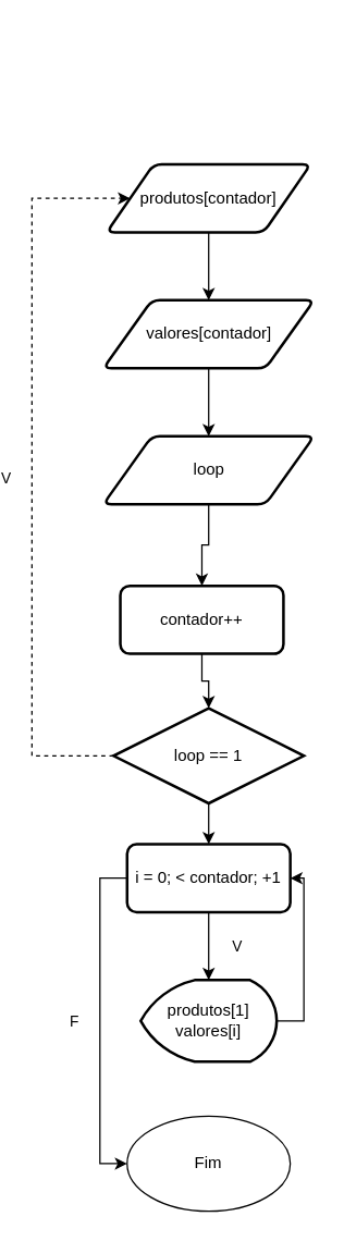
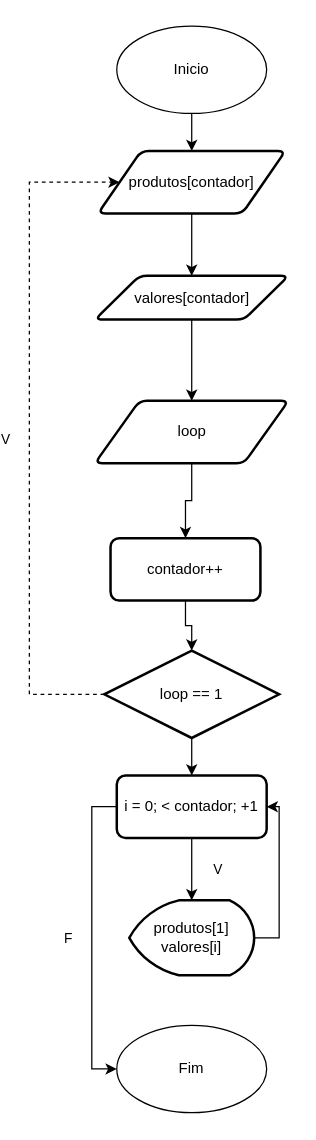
+ <mxCell id="3" value="Inicio" style="ellipse;whiteSpace=wrap;html=1;" vertex="1" parent="1"><mxGeometry x="90" y="20" width="120" height="70" as="geometry" /></mxCell>
+ <mxCell id="2" style="edgeStyle=orthogonalEdgeStyle;rounded=0;orthogonalLoop=1;jettySize=auto;html=1;exitX=0.5;exitY=1;exitDx=0;exitDy=0;entryX=0.5;entryY=0;entryDx=0;entryDy=0;" edge="1" parent="1" source="3" target="6"><mxGeometry relative="1" as="geometry" /></mxCell>
- <mxCell id="8" value="valores[contador]" style="shape=parallelogram;html=1;strokeWidth=2;perimeter=parallelogramPerimeter;whiteSpace=wrap;rounded=1;arcSize=12;size=0.23;" vertex="1" parent="1"><mxGeometry x="72.5" y="220" width="155" height="50" as="geometry" /></mxCell>
+ <mxCell id="8" value="valores[contador]" style="shape=parallelogram;html=1;strokeWidth=2;perimeter=parallelogramPerimeter;whiteSpace=wrap;rounded=1;arcSize=12;size=0.23;" vertex="1" parent="1"><mxGeometry x="72.5" y="220" width="155" height="35" as="geometry" /></mxCell>
